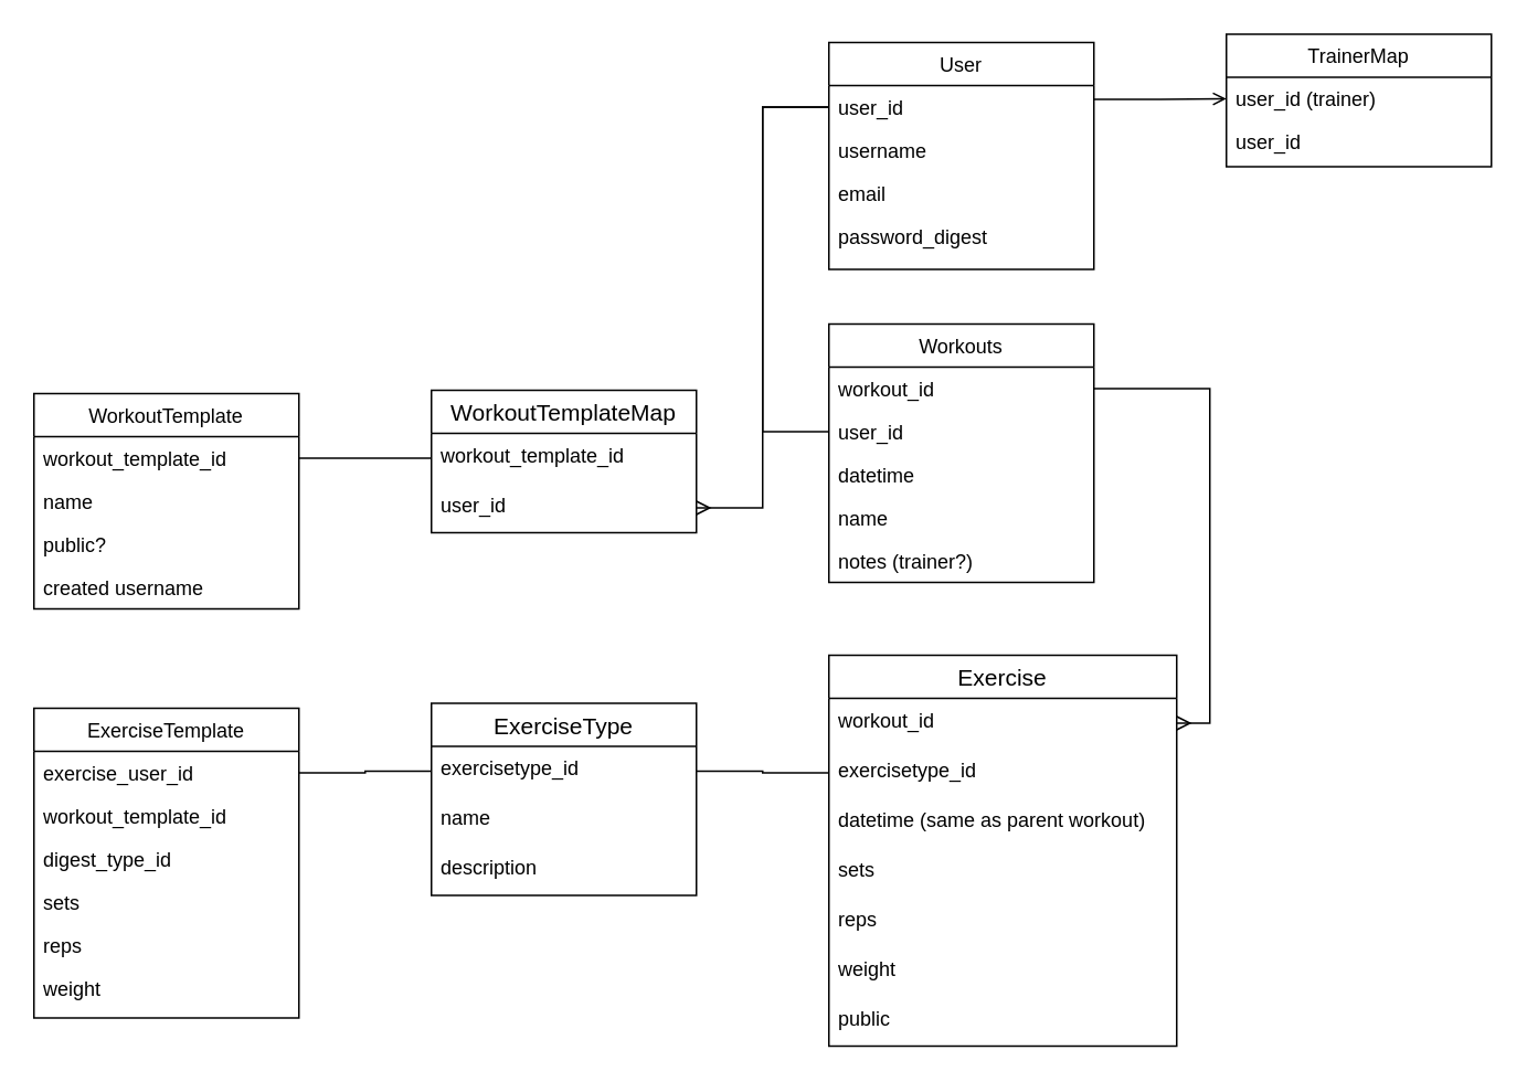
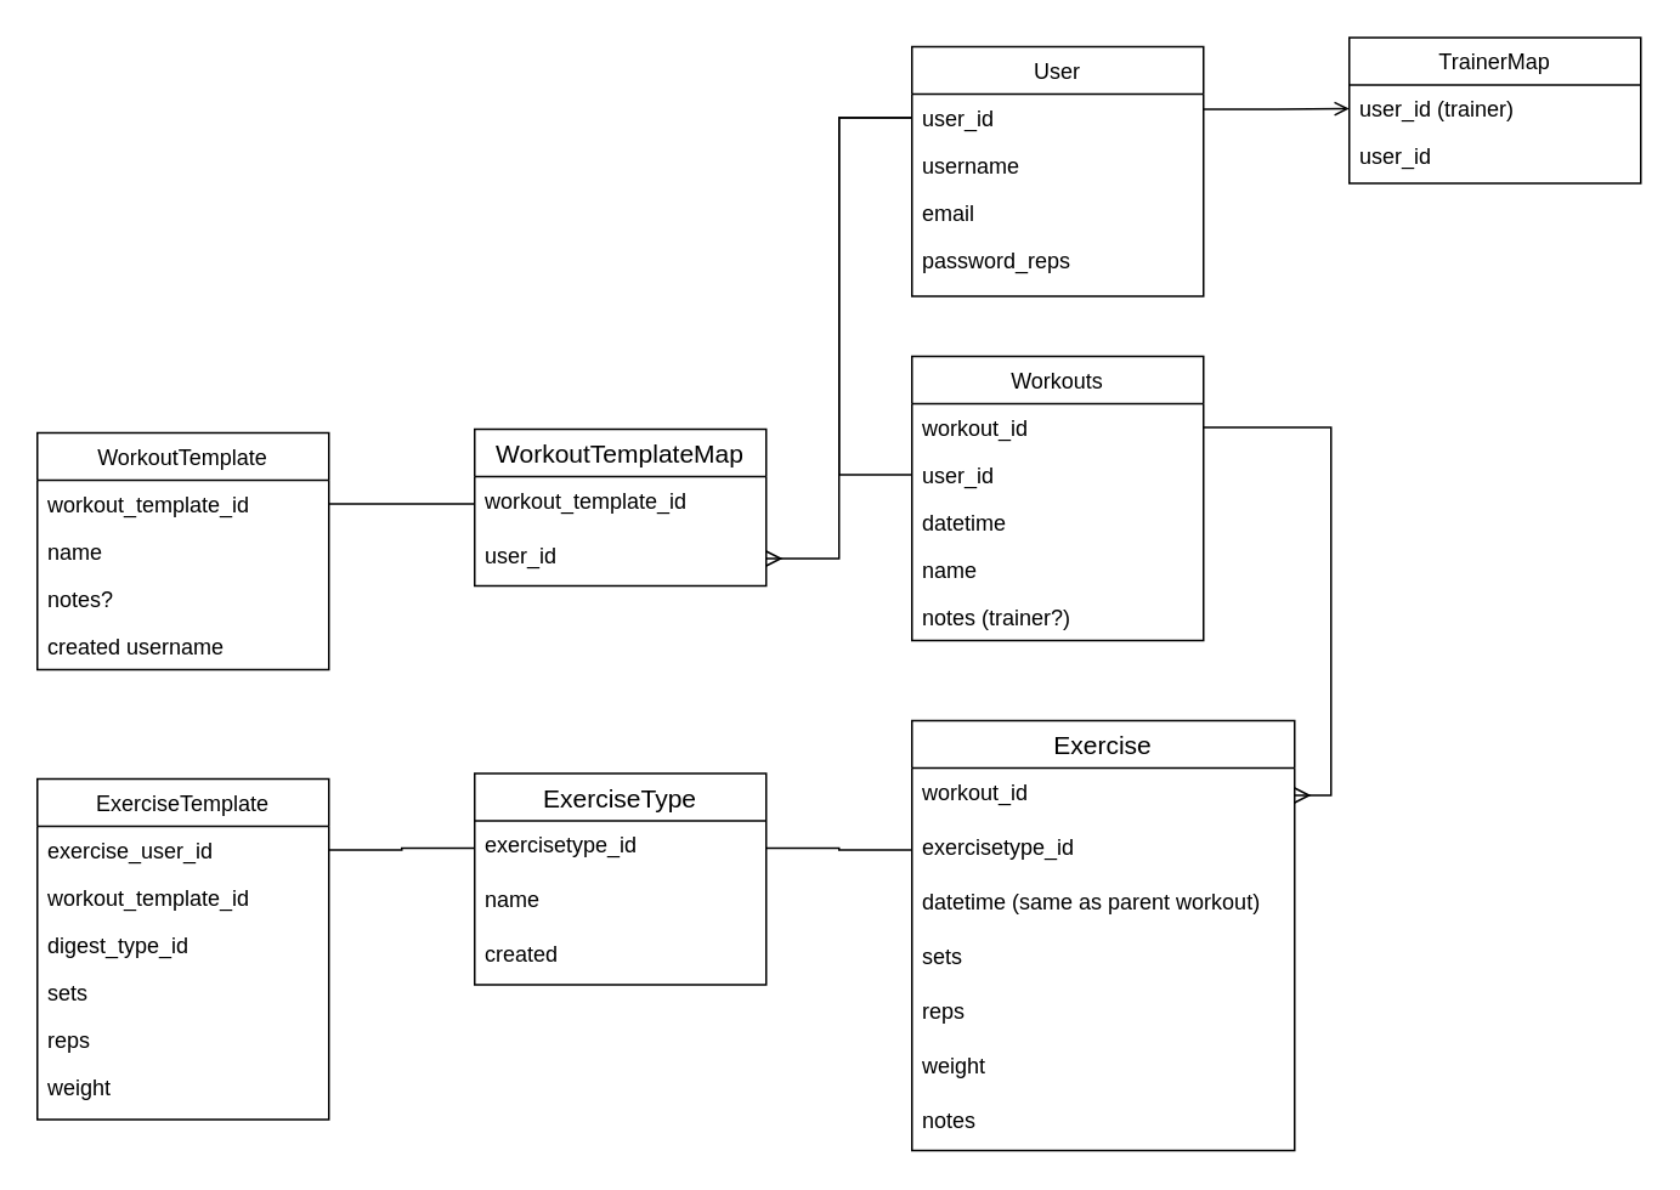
- <mxCell id="7" value="password_digest" style="text;align=left;verticalAlign=top;spacingLeft=4;spacingRight=4;overflow=hidden;rotatable=0;points=[[0,0.5],[1,0.5]];portConstraint=eastwest;rounded=0;shadow=0;html=0;" parent="3" vertex="1"><mxGeometry y="104" width="160" height="26" as="geometry" /></mxCell>
+ <mxCell id="7" value="password_reps" style="text;align=left;verticalAlign=top;spacingLeft=4;spacingRight=4;overflow=hidden;rotatable=0;points=[[0,0.5],[1,0.5]];portConstraint=eastwest;rounded=0;shadow=0;html=0;" parent="3" vertex="1"><mxGeometry y="104" width="160" height="26" as="geometry" /></mxCell>
- <mxCell id="21" value="public?" style="text;align=left;verticalAlign=top;spacingLeft=4;spacingRight=4;overflow=hidden;rotatable=0;points=[[0,0.5],[1,0.5]];portConstraint=eastwest;rounded=0;shadow=0;html=0;" vertex="1" parent="18"><mxGeometry y="78" width="160" height="26" as="geometry" /></mxCell>
+ <mxCell id="21" value="notes?" style="text;align=left;verticalAlign=top;spacingLeft=4;spacingRight=4;overflow=hidden;rotatable=0;points=[[0,0.5],[1,0.5]];portConstraint=eastwest;rounded=0;shadow=0;html=0;" vertex="1" parent="18"><mxGeometry y="78" width="160" height="26" as="geometry" /></mxCell>
- <mxCell id="33" value="description" style="text;strokeColor=none;fillColor=none;spacingLeft=4;spacingRight=4;overflow=hidden;rotatable=0;points=[[0,0.5],[1,0.5]];portConstraint=eastwest;fontSize=12;" vertex="1" parent="30"><mxGeometry y="86" width="160" height="30" as="geometry" /></mxCell>
+ <mxCell id="33" value="created" style="text;strokeColor=none;fillColor=none;spacingLeft=4;spacingRight=4;overflow=hidden;rotatable=0;points=[[0,0.5],[1,0.5]];portConstraint=eastwest;fontSize=12;" vertex="1" parent="30"><mxGeometry y="86" width="160" height="30" as="geometry" /></mxCell>
- <mxCell id="41" value="public" style="text;strokeColor=none;fillColor=none;spacingLeft=4;spacingRight=4;overflow=hidden;rotatable=0;points=[[0,0.5],[1,0.5]];portConstraint=eastwest;fontSize=12;" vertex="1" parent="34"><mxGeometry y="206" width="210" height="30" as="geometry" /></mxCell>
+ <mxCell id="41" value="notes" style="text;strokeColor=none;fillColor=none;spacingLeft=4;spacingRight=4;overflow=hidden;rotatable=0;points=[[0,0.5],[1,0.5]];portConstraint=eastwest;fontSize=12;" vertex="1" parent="34"><mxGeometry y="206" width="210" height="30" as="geometry" /></mxCell>
